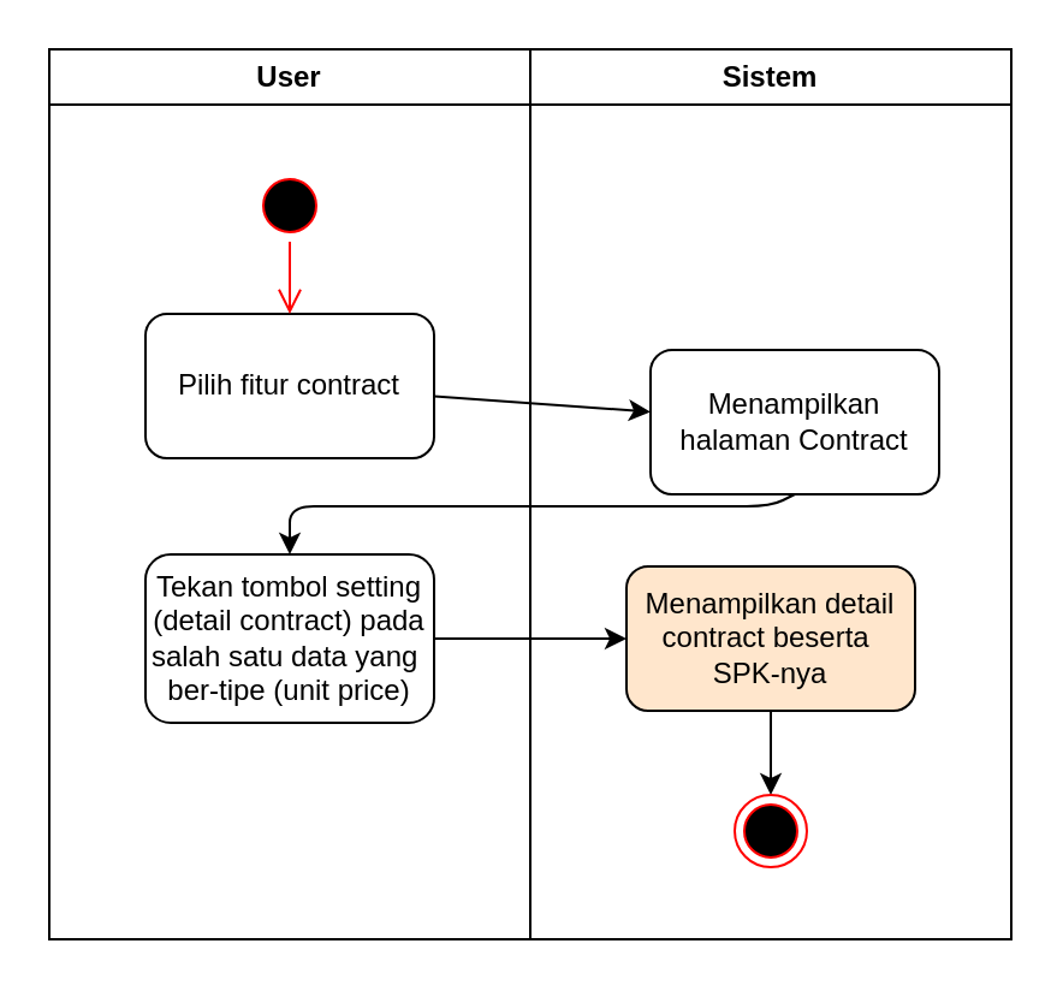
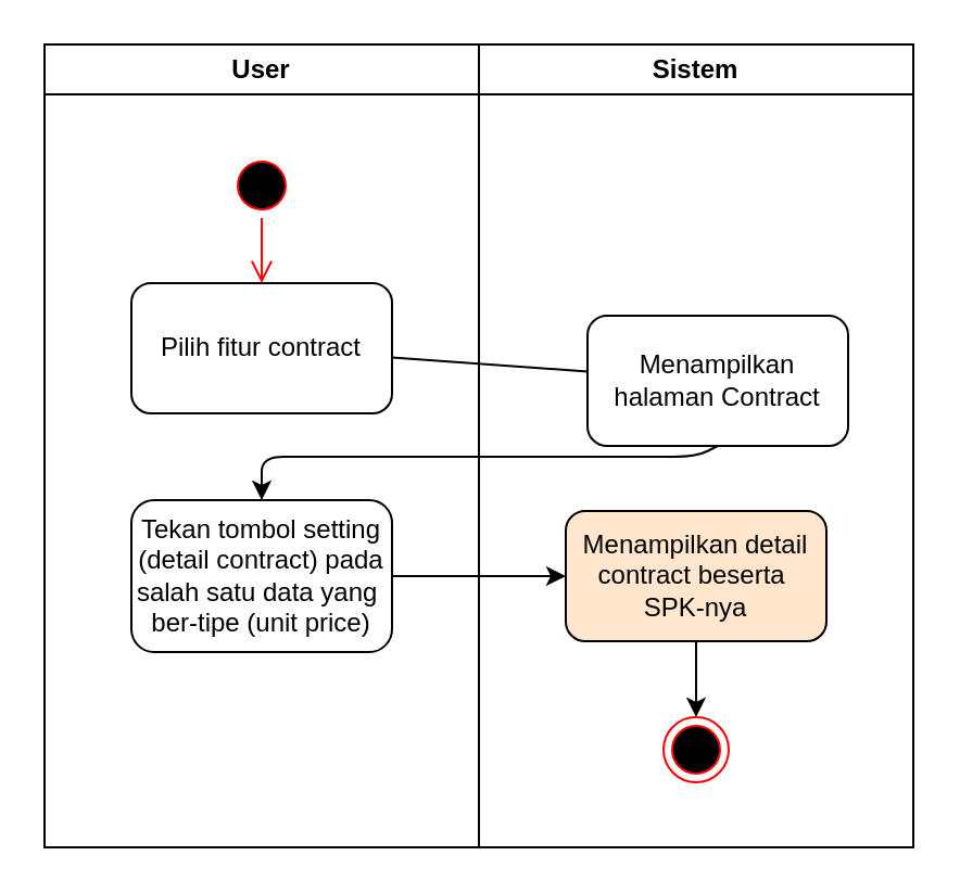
- <mxCell id="12" value="" style="edgeStyle=none;html=1;" parent="1" source="4" target="8" edge="1"><mxGeometry relative="1" as="geometry" /></mxCell>
+ <mxCell id="12" value="" style="edgeStyle=none;html=1;endArrow=none;" parent="1" source="4" target="8" edge="1"><mxGeometry relative="1" as="geometry" /></mxCell>
